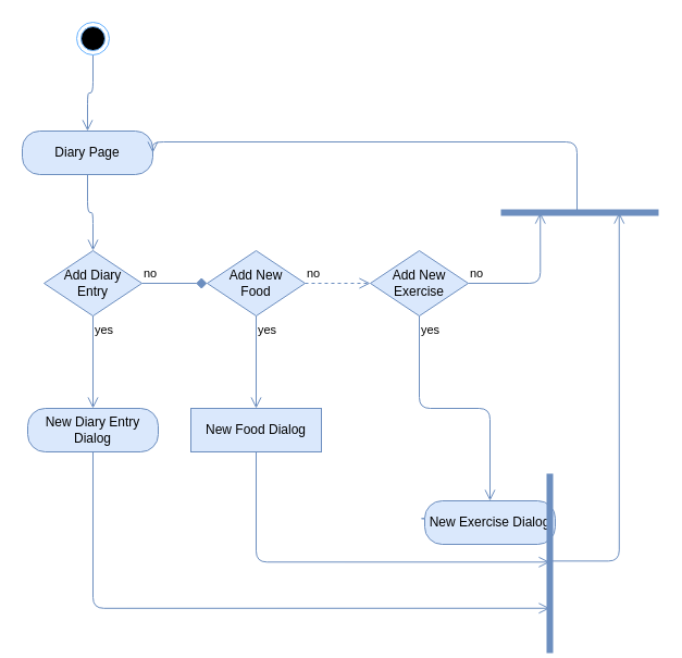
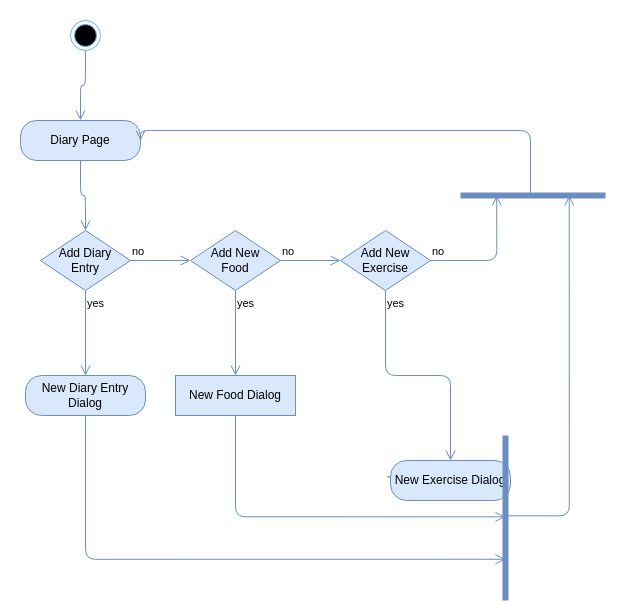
- <mxCell id="7" value="no" style="edgeStyle=orthogonalEdgeStyle;html=1;align=left;verticalAlign=bottom;endArrow=diamond;endSize=8;strokeColor=#6c8ebf;entryX=0;entryY=0.5;entryDx=0;entryDy=0;fillColor=#dae8fc;" edge="1" source="6" parent="1" target="9"><mxGeometry x="-1" relative="1" as="geometry"><mxPoint x="220" y="340" as="targetPoint" /></mxGeometry></mxCell>
+ <mxCell id="7" value="no" style="edgeStyle=orthogonalEdgeStyle;html=1;align=left;verticalAlign=bottom;endArrow=open;endSize=8;strokeColor=#6c8ebf;entryX=0;entryY=0.5;entryDx=0;entryDy=0;fillColor=#dae8fc;" edge="1" source="6" parent="1" target="9"><mxGeometry x="-1" relative="1" as="geometry"><mxPoint x="220" y="340" as="targetPoint" /></mxGeometry></mxCell>
- <mxCell id="10" value="no" style="edgeStyle=orthogonalEdgeStyle;html=1;align=left;verticalAlign=bottom;endArrow=open;endSize=8;strokeColor=#6c8ebf;entryX=0;entryY=0.5;entryDx=0;entryDy=0;fillColor=#dae8fc;dashed=1;" edge="1" source="9" parent="1" target="12"><mxGeometry x="-1" relative="1" as="geometry"><mxPoint x="320" y="310" as="targetPoint" /></mxGeometry></mxCell>
+ <mxCell id="10" value="no" style="edgeStyle=orthogonalEdgeStyle;html=1;align=left;verticalAlign=bottom;endArrow=open;endSize=8;strokeColor=#6c8ebf;entryX=0;entryY=0.5;entryDx=0;entryDy=0;fillColor=#dae8fc;" edge="1" source="9" parent="1" target="12"><mxGeometry x="-1" relative="1" as="geometry"><mxPoint x="320" y="310" as="targetPoint" /></mxGeometry></mxCell>
